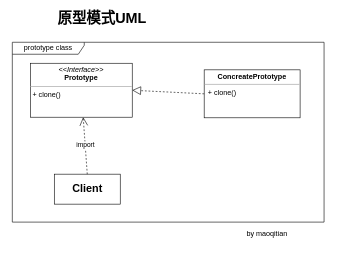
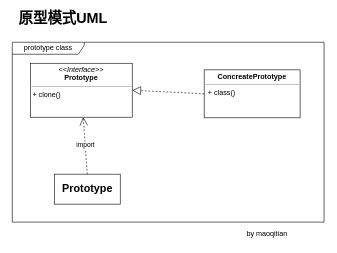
- <mxCell id="8" value="&lt;b&gt;&lt;font style=&quot;font-size: 24px&quot;&gt;原型模式UML&lt;/font&gt;&lt;/b&gt;" style="text;html=1;strokeColor=none;fillColor=none;align=center;verticalAlign=middle;whiteSpace=wrap;rounded=0;" vertex="1" parent="1"><mxGeometry x="85" y="20" width="170" height="20" as="geometry" /></mxCell>
+ <mxCell id="8" value="&lt;b&gt;&lt;font style=&quot;font-size: 24px&quot;&gt;原型模式UML&lt;/font&gt;&lt;/b&gt;" style="text;html=1;strokeColor=none;fillColor=none;align=center;verticalAlign=middle;whiteSpace=wrap;rounded=0;" vertex="1" parent="1"><mxGeometry x="20" y="20" width="170" height="20" as="geometry" /></mxCell>
- <mxCell id="4" value="&lt;p style=&quot;margin: 0px ; margin-top: 4px ; text-align: center&quot;&gt;&lt;b&gt;ConcreatePrototype&lt;/b&gt;&lt;/p&gt;&lt;hr size=&quot;1&quot;&gt;&lt;div style=&quot;height: 2px&quot;&gt;&amp;nbsp; + clone()&lt;/div&gt;" style="verticalAlign=top;align=left;overflow=fill;fontSize=12;fontFamily=Helvetica;html=1;" vertex="1" parent="1"><mxGeometry x="340" y="116" width="160" height="80" as="geometry" /></mxCell>
+ <mxCell id="4" value="&lt;p style=&quot;margin: 0px ; margin-top: 4px ; text-align: center&quot;&gt;&lt;b&gt;ConcreatePrototype&lt;/b&gt;&lt;/p&gt;&lt;hr size=&quot;1&quot;&gt;&lt;div style=&quot;height: 2px&quot;&gt;&amp;nbsp; + class()&lt;/div&gt;" style="verticalAlign=top;align=left;overflow=fill;fontSize=12;fontFamily=Helvetica;html=1;" vertex="1" parent="1"><mxGeometry x="340" y="116" width="160" height="80" as="geometry" /></mxCell>
- <mxCell id="5" value="&lt;b&gt;&lt;font style=&quot;font-size: 18px&quot;&gt;Client&lt;/font&gt;&lt;/b&gt;" style="html=1;" vertex="1" parent="1"><mxGeometry x="90" y="290" width="110" height="50" as="geometry" /></mxCell>
+ <mxCell id="5" value="&lt;b&gt;&lt;font style=&quot;font-size: 18px&quot;&gt;Prototype&lt;/font&gt;&lt;/b&gt;" style="html=1;" vertex="1" parent="1"><mxGeometry x="90" y="290" width="110" height="50" as="geometry" /></mxCell>
